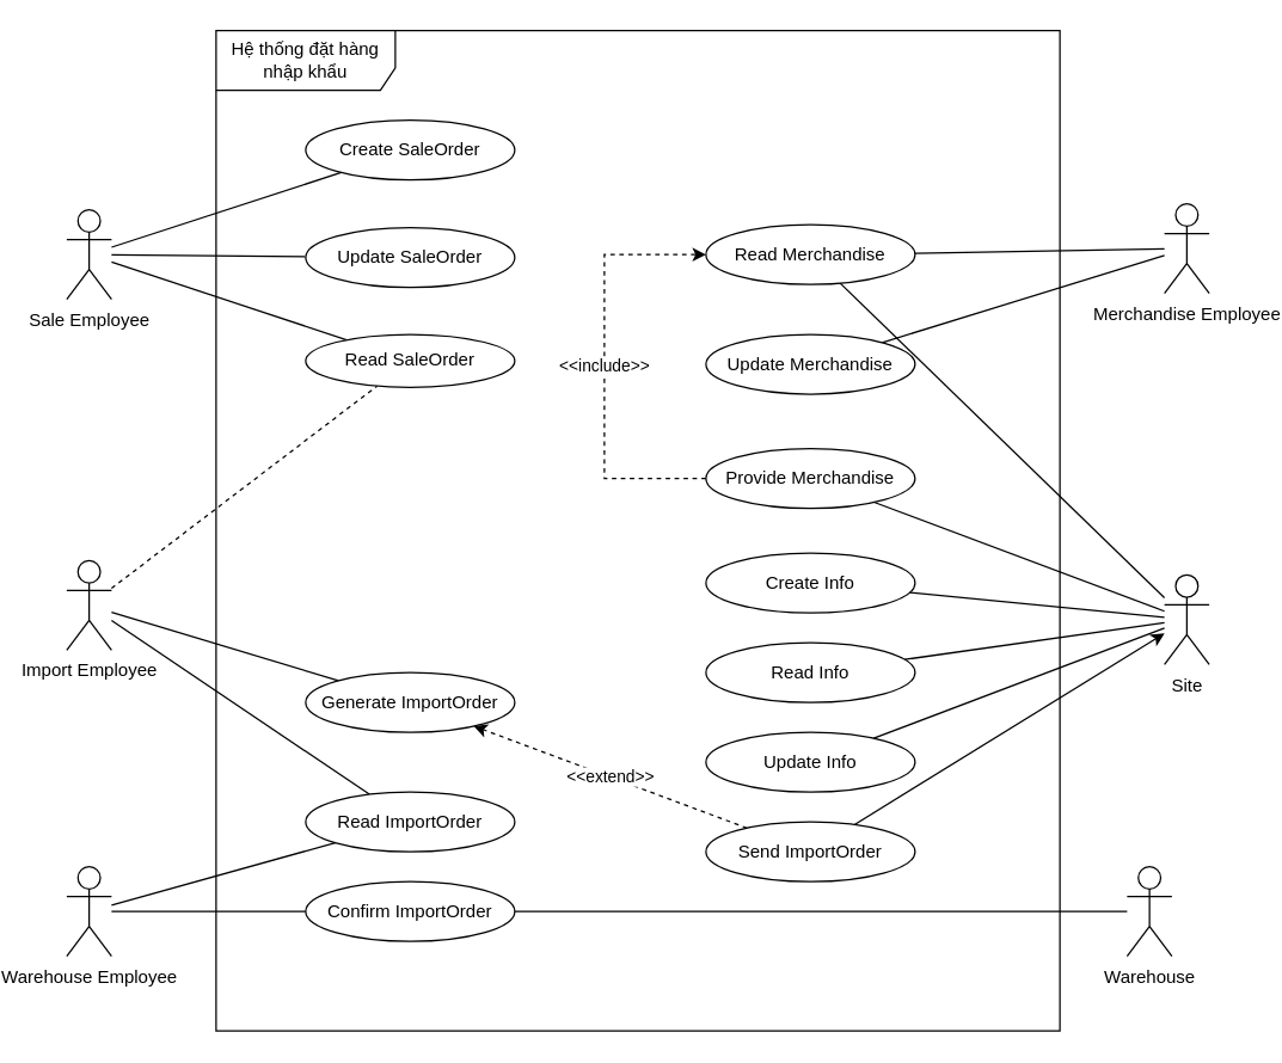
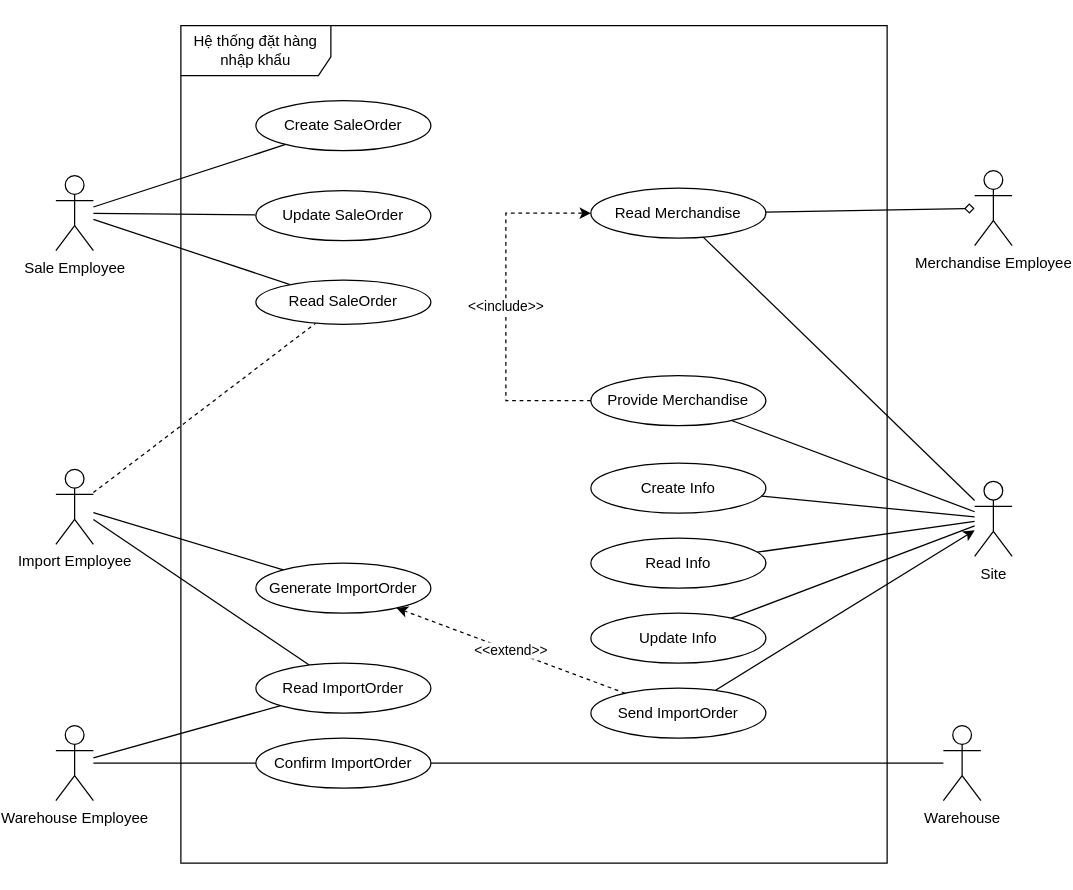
- <mxCell id="30" style="edgeStyle=none;rounded=0;orthogonalLoop=1;jettySize=auto;html=1;endArrow=none;endFill=0;" parent="1" source="31" target="38" edge="1"><mxGeometry relative="1" as="geometry" /></mxCell>
+ <mxCell id="30" style="edgeStyle=none;rounded=0;orthogonalLoop=1;jettySize=auto;html=1;endArrow=diamond;endFill=0;" parent="1" source="31" target="38" edge="1"><mxGeometry relative="1" as="geometry" /></mxCell>
- <mxCell id="33" style="edgeStyle=none;rounded=0;orthogonalLoop=1;jettySize=auto;html=1;endArrow=none;endFill=0;" parent="1" source="34" target="38" edge="1"><mxGeometry relative="1" as="geometry" /></mxCell>
- <mxCell id="34" value="Update Merchandise" style="ellipse;whiteSpace=wrap;html=1;" parent="1" vertex="1"><mxGeometry x="448" y="223.5" width="140" height="40" as="geometry" /></mxCell>
